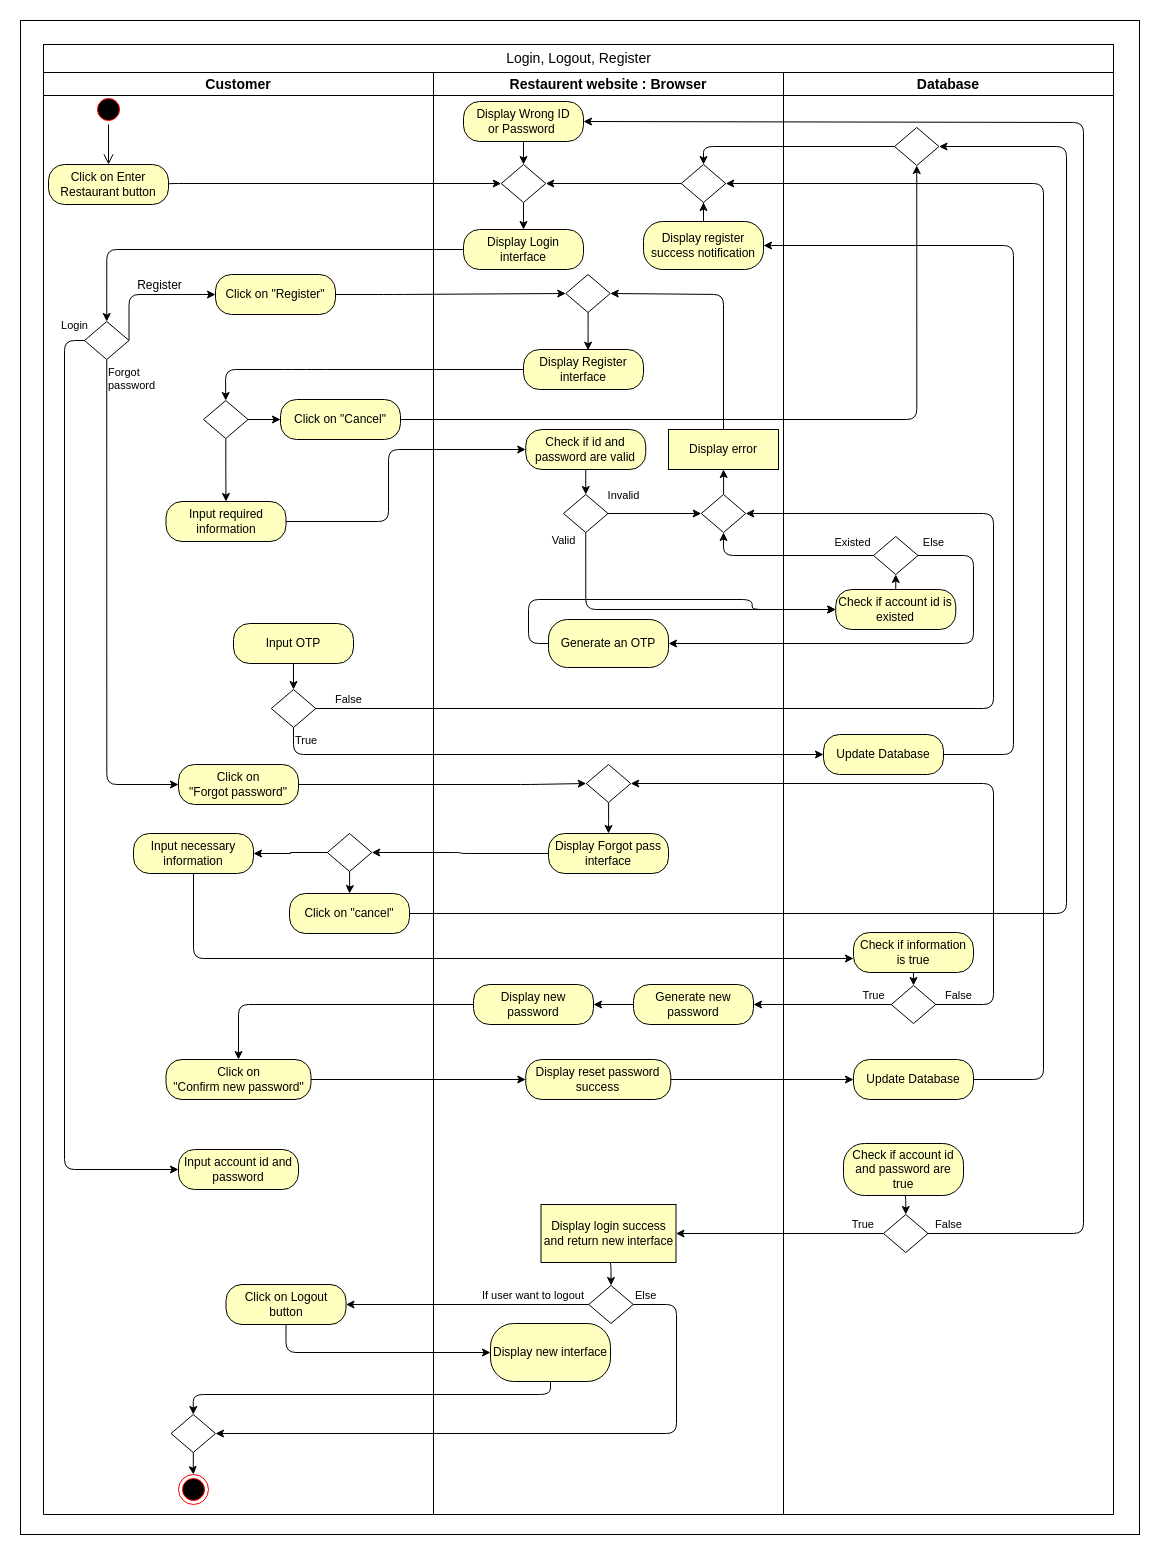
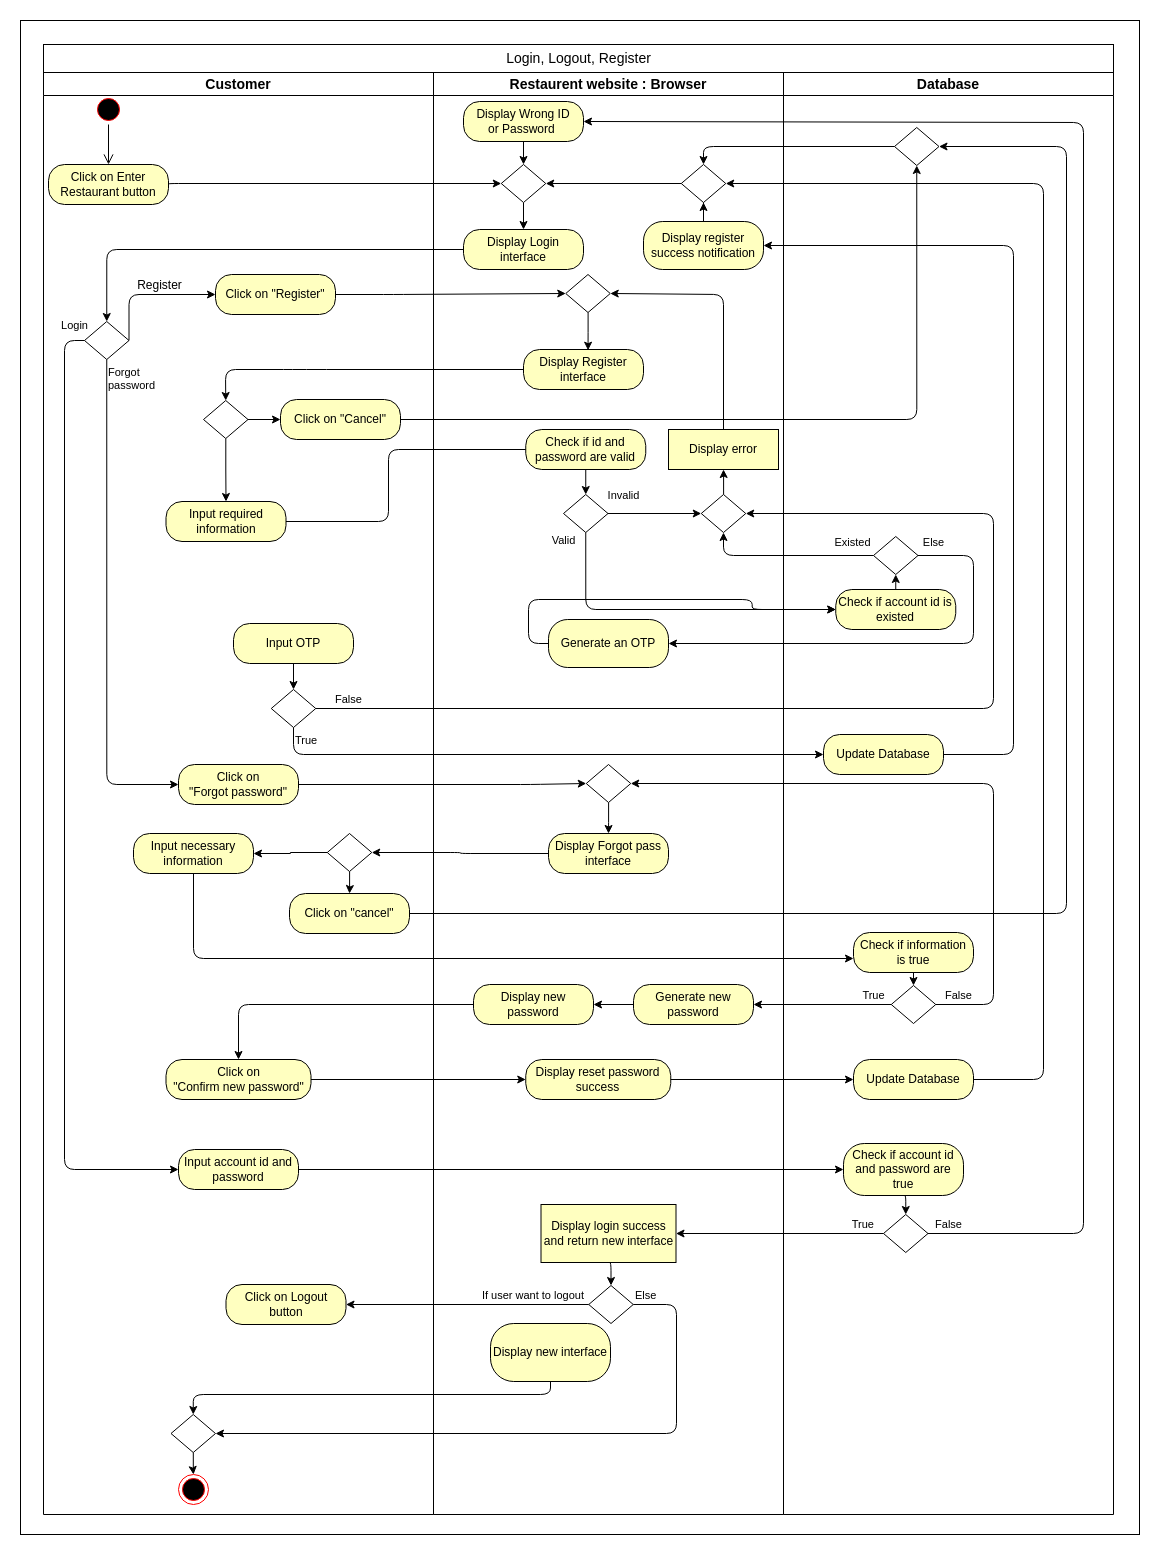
- <mxCell id="81" style="edgeStyle=orthogonalEdgeStyle;rounded=1;orthogonalLoop=1;jettySize=auto;html=1;exitX=1;exitY=0.5;exitDx=0;exitDy=0;entryX=0;entryY=0.5;entryDx=0;entryDy=0;labelBackgroundColor=none;strokeColor=default;verticalAlign=bottom;" parent="1" source="8" target="37" edge="1"><mxGeometry relative="1" as="geometry"><Array as="points"><mxPoint x="388" y="521" /><mxPoint x="388" y="449" /></Array></mxGeometry></mxCell>
+ <mxCell id="81" style="edgeStyle=orthogonalEdgeStyle;rounded=1;orthogonalLoop=1;jettySize=auto;html=1;exitX=1;exitY=0.5;exitDx=0;exitDy=0;entryX=0;entryY=0.5;entryDx=0;entryDy=0;labelBackgroundColor=none;strokeColor=default;verticalAlign=bottom;endArrow=none;" parent="1" source="8" target="37" edge="1"><mxGeometry relative="1" as="geometry"><Array as="points"><mxPoint x="388" y="521" /><mxPoint x="388" y="449" /></Array></mxGeometry></mxCell>
+ <mxCell id="94" style="edgeStyle=orthogonalEdgeStyle;rounded=1;orthogonalLoop=1;jettySize=auto;html=1;exitX=1;exitY=0.5;exitDx=0;exitDy=0;entryX=0;entryY=0.5;entryDx=0;entryDy=0;labelBackgroundColor=default;strokeColor=#000000;verticalAlign=bottom;" parent="1" source="13" target="73" edge="1"><mxGeometry relative="1" as="geometry" /></mxCell>
- <mxCell id="97" style="edgeStyle=orthogonalEdgeStyle;rounded=1;orthogonalLoop=1;jettySize=auto;html=1;exitX=0.5;exitY=1;exitDx=0;exitDy=0;entryX=0;entryY=0.5;entryDx=0;entryDy=0;labelBackgroundColor=default;strokeColor=#000000;verticalAlign=bottom;" parent="1" source="15" target="50" edge="1"><mxGeometry relative="1" as="geometry" /></mxCell>
